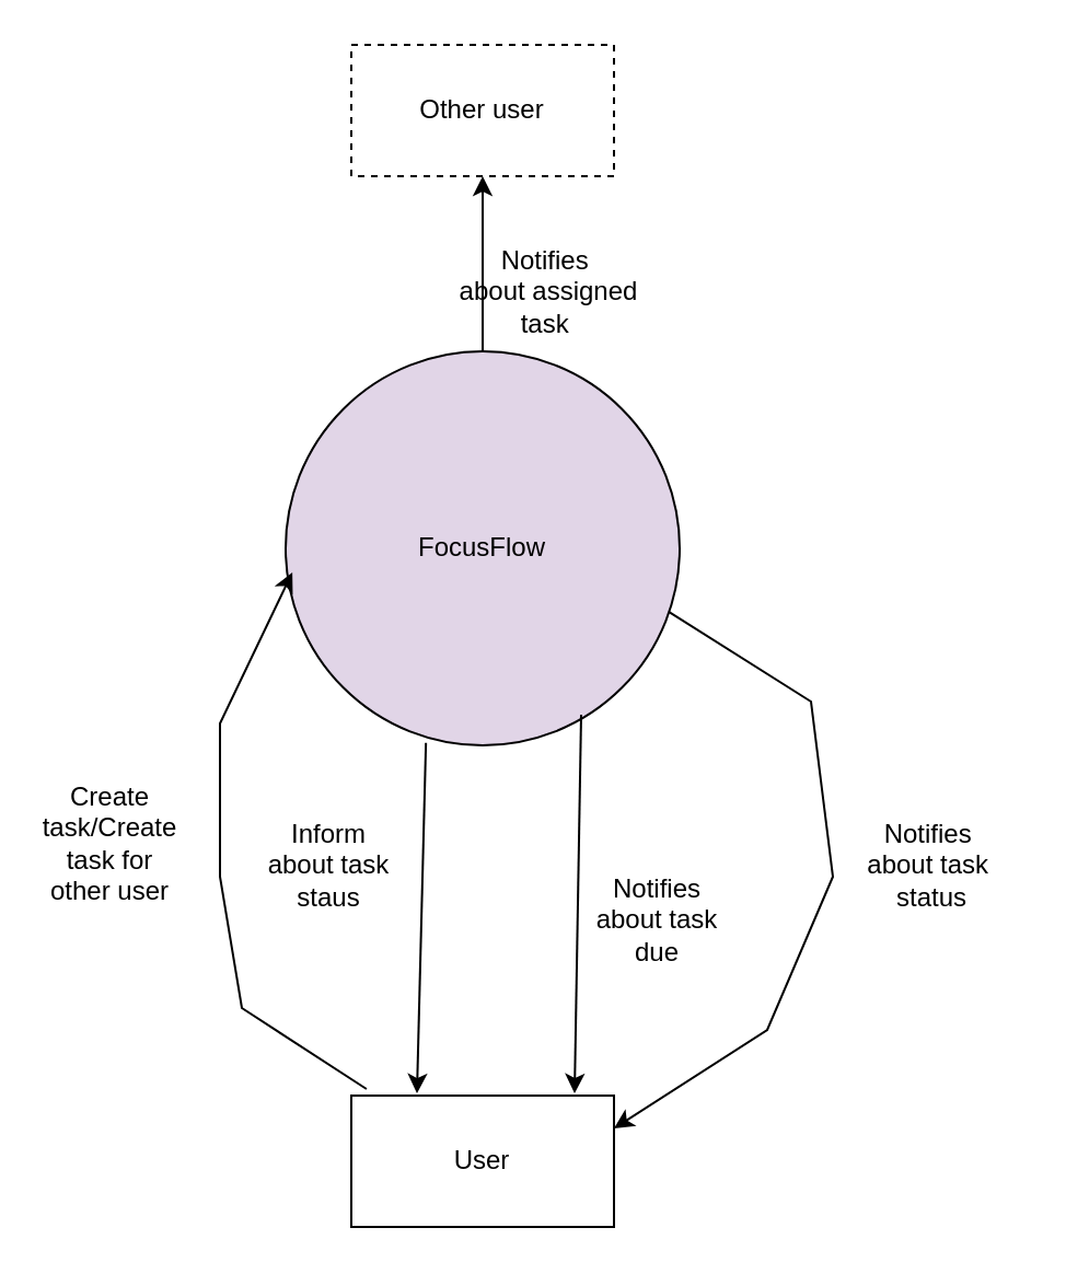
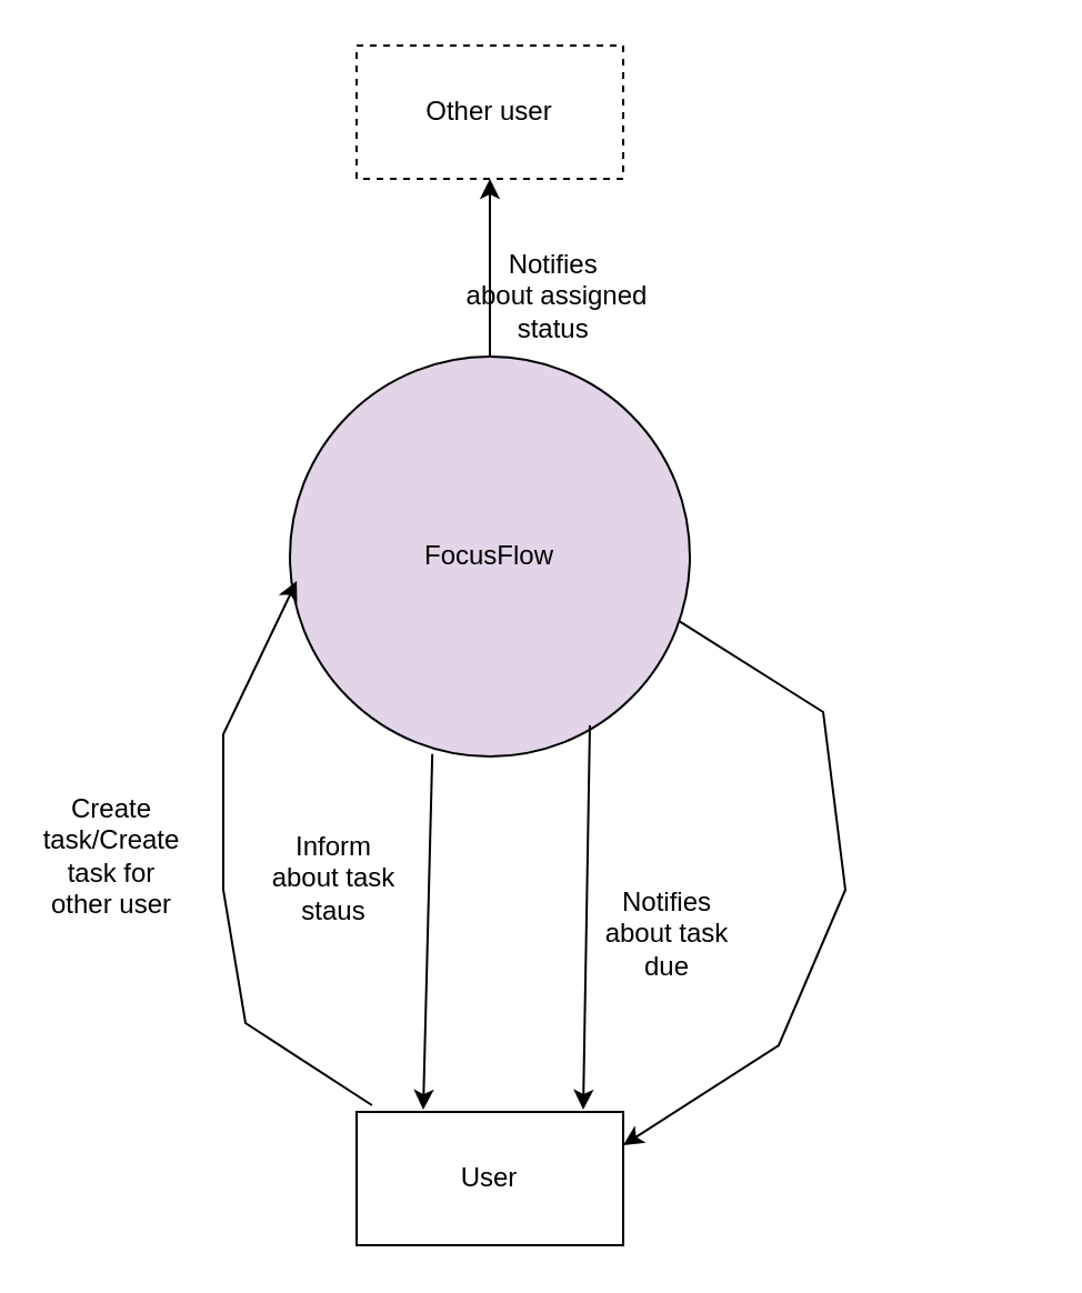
- <mxCell id="14" value="Notifies&amp;nbsp;&lt;div&gt;about assigned&lt;/div&gt;&lt;div&gt;task&amp;nbsp;&lt;/div&gt;" style="text;html=1;align=center;verticalAlign=middle;resizable=0;points=[];autosize=1;strokeColor=none;fillColor=none;" vertex="1" parent="1"><mxGeometry x="200" y="103" width="100" height="60" as="geometry" /></mxCell>
+ <mxCell id="14" value="Notifies&amp;nbsp;&lt;div&gt;about assigned&lt;/div&gt;&lt;div&gt;status&amp;nbsp;&lt;/div&gt;" style="text;html=1;align=center;verticalAlign=middle;resizable=0;points=[];autosize=1;strokeColor=none;fillColor=none;" vertex="1" parent="1"><mxGeometry x="200" y="103" width="100" height="60" as="geometry" /></mxCell>
- <mxCell id="13" value="Notifies&amp;nbsp;&lt;div&gt;about&amp;nbsp;&lt;span style=&quot;background-color: initial;&quot;&gt;task&amp;nbsp;&lt;/span&gt;&lt;/div&gt;&lt;div&gt;&lt;span style=&quot;background-color: initial;&quot;&gt;status&lt;/span&gt;&lt;/div&gt;" style="text;html=1;align=center;verticalAlign=middle;resizable=0;points=[];autosize=1;strokeColor=none;fillColor=none;" vertex="1" parent="1"><mxGeometry x="385" y="365" width="80" height="60" as="geometry" /></mxCell>
